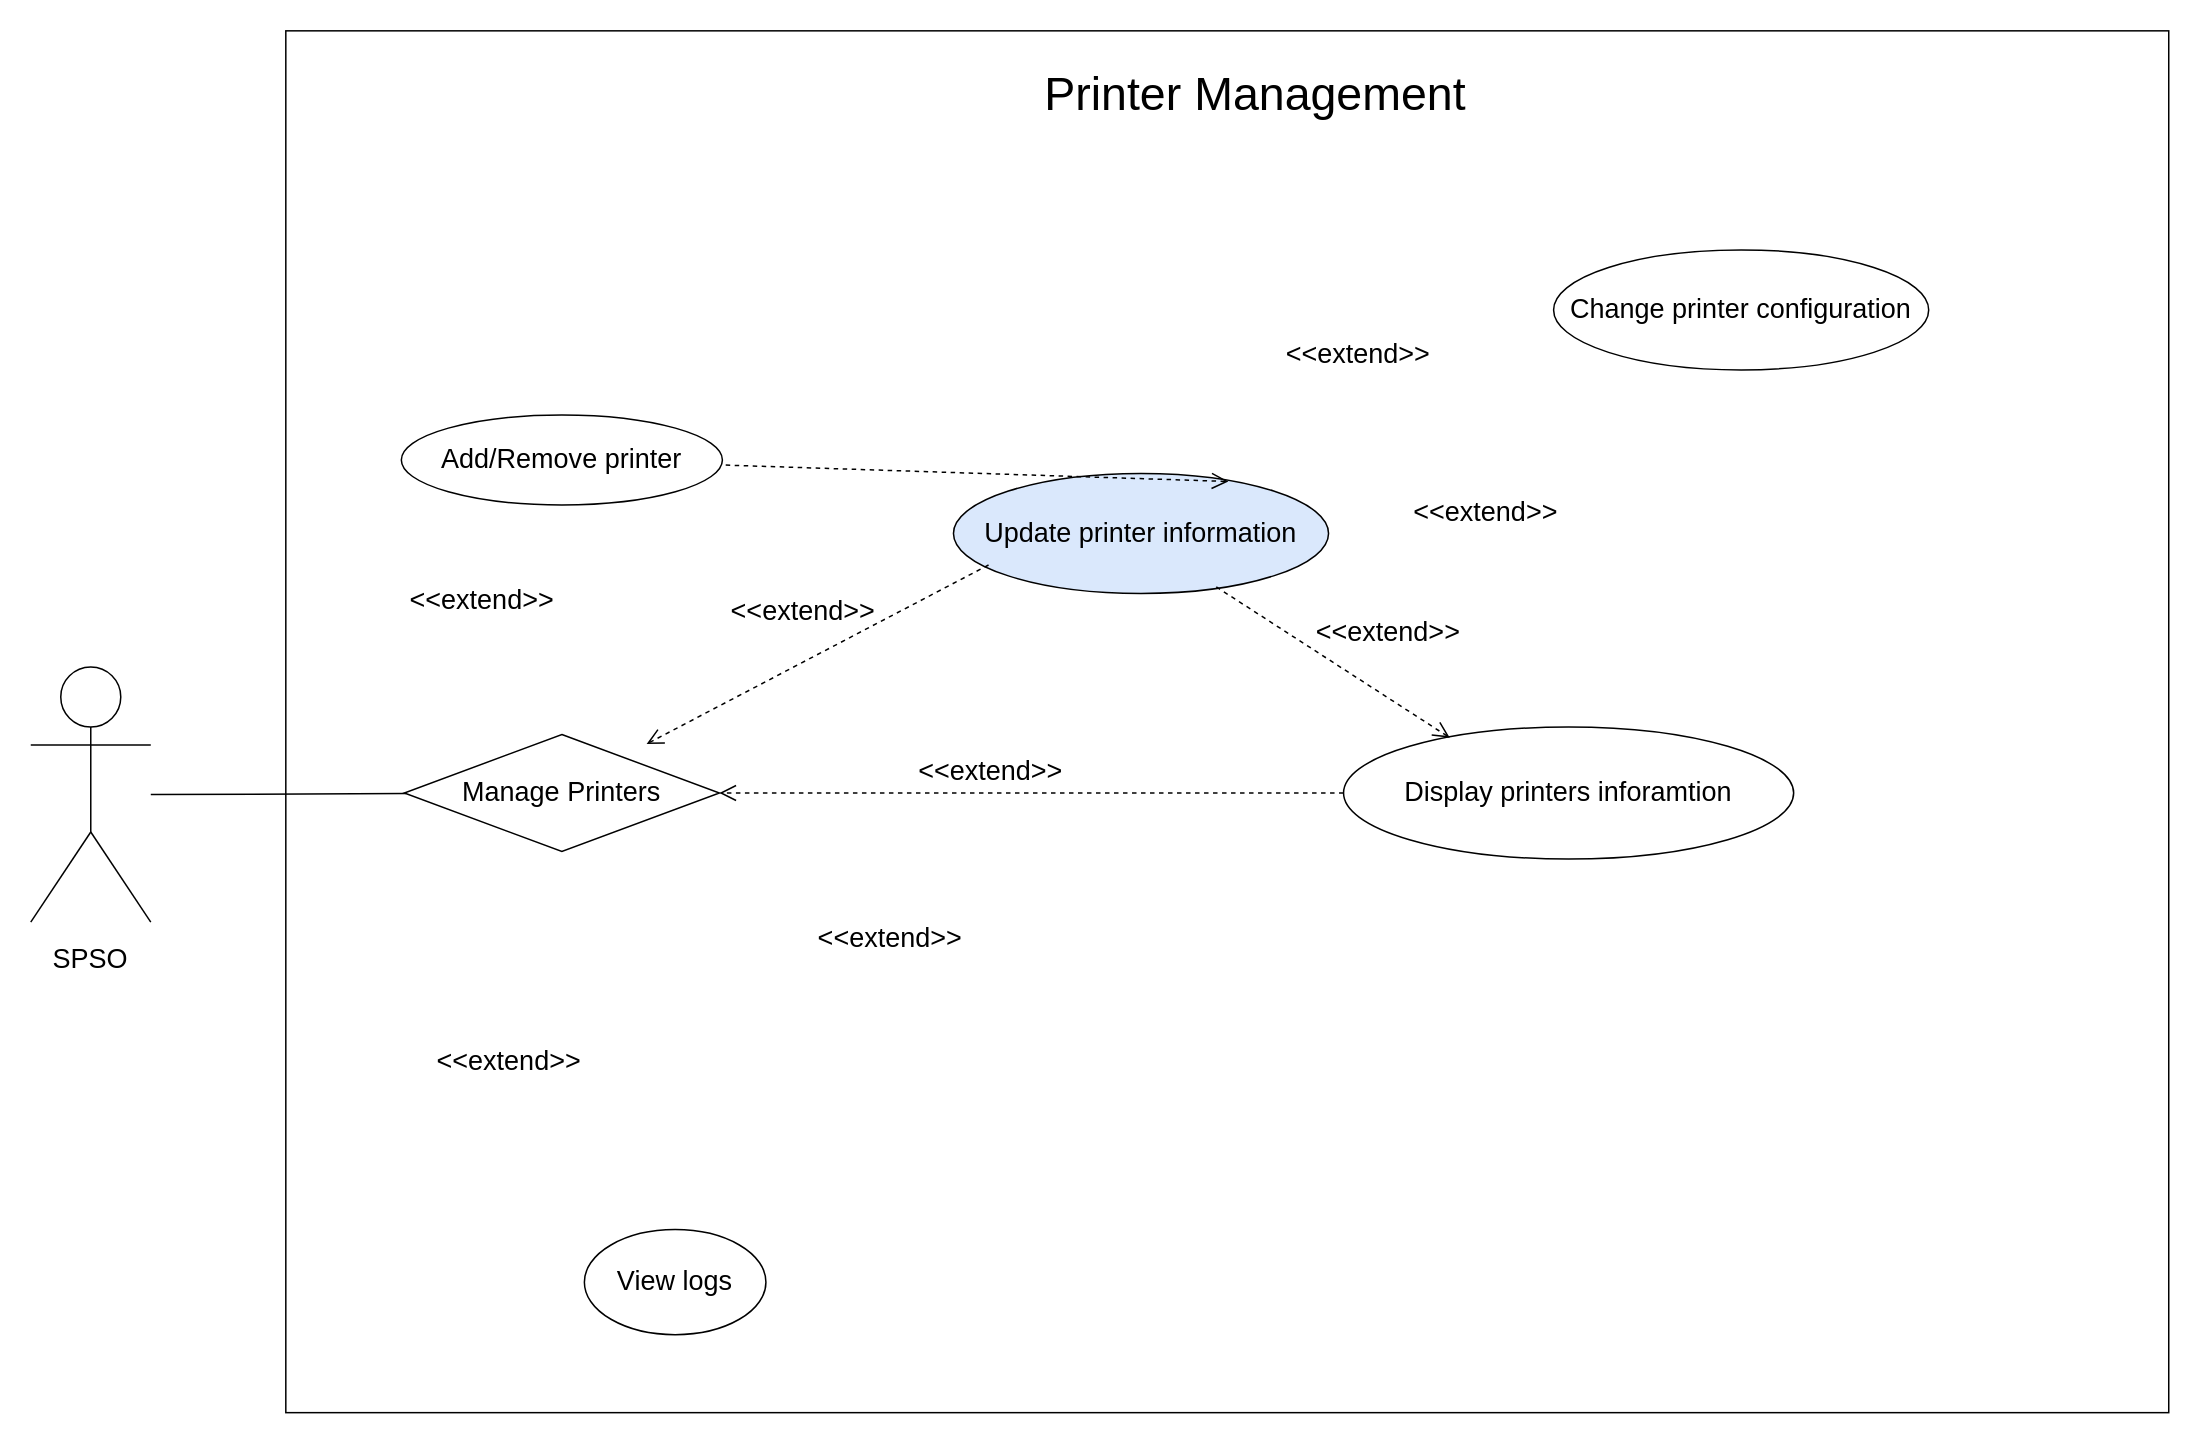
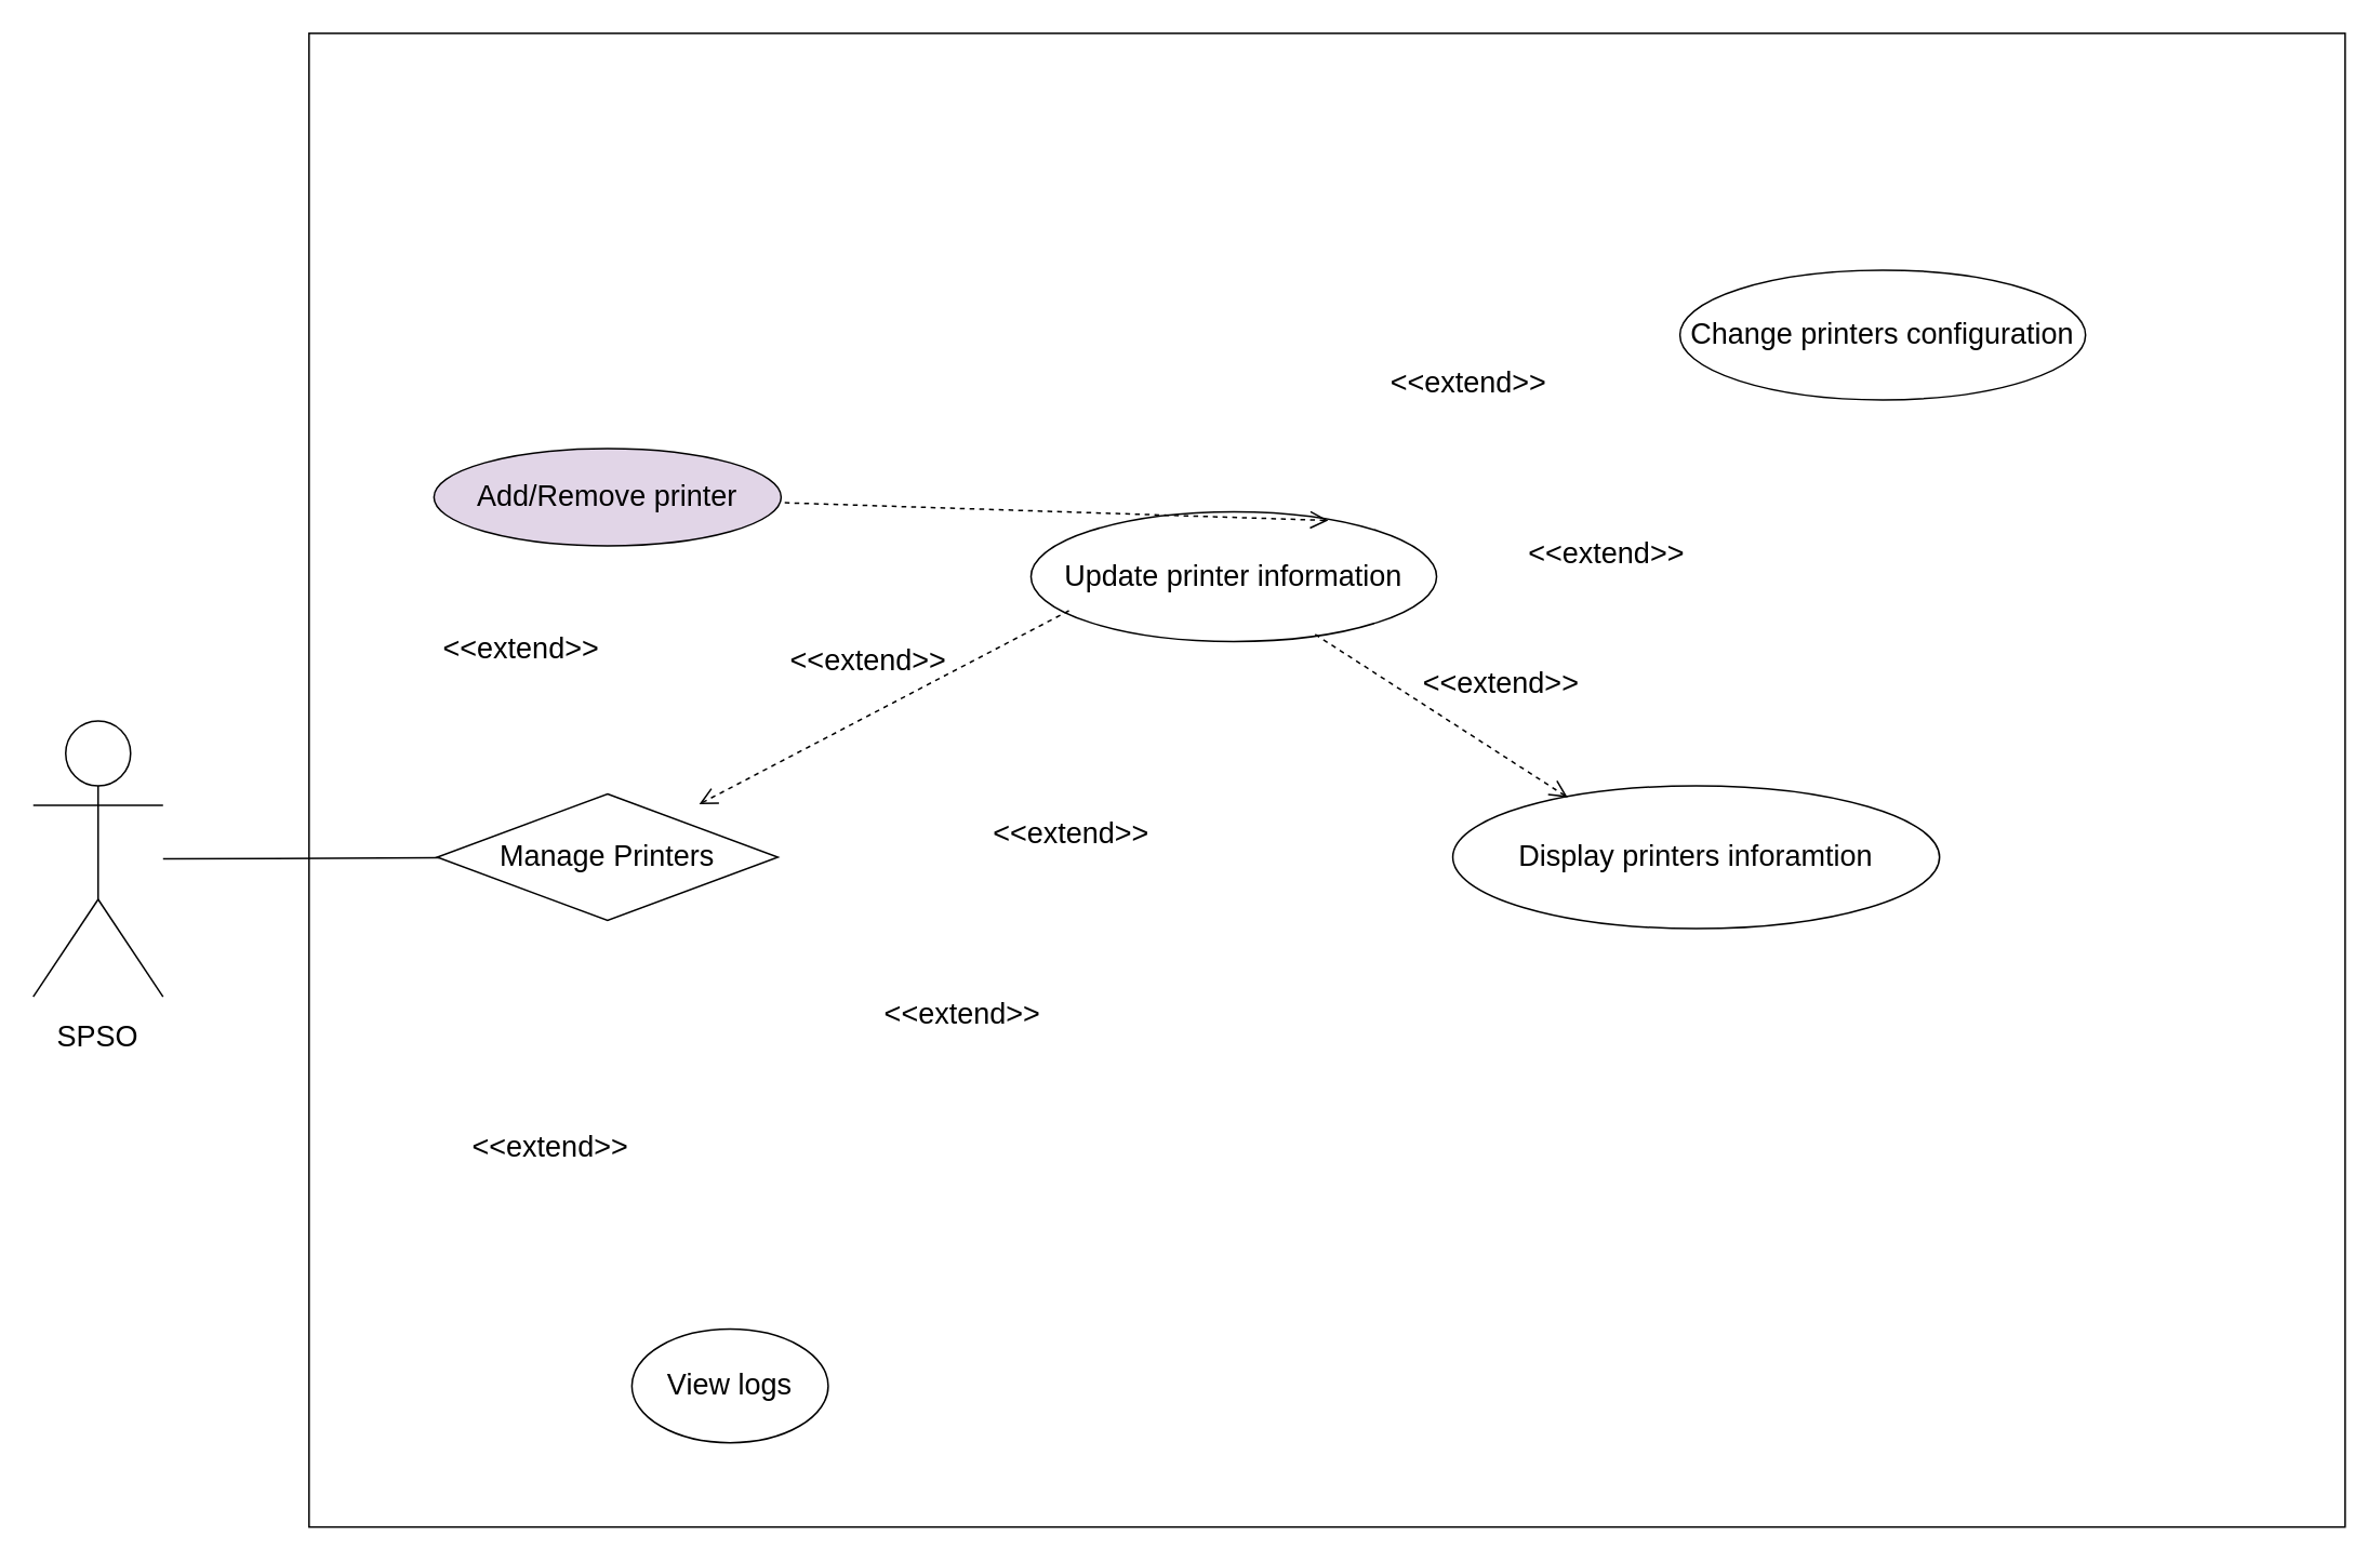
- <mxCell id="14" value="&lt;font style=&quot;font-size: 31px;&quot;&gt;Printer Management&lt;/font&gt;" style="text;strokeColor=none;fillColor=none;align=left;verticalAlign=middle;spacingLeft=4;spacingRight=4;overflow=hidden;points=[[0,0.5],[1,0.5]];portConstraint=eastwest;rotatable=0;whiteSpace=wrap;html=1;labelBackgroundColor=none;" vertex="1" parent="1"><mxGeometry x="690" y="37" width="320" height="50" as="geometry" /></mxCell>
- <mxCell id="22" value="&lt;font style=&quot;font-size: 18px;&quot;&gt;Change printer configuration&lt;/font&gt;" style="ellipse;whiteSpace=wrap;html=1;labelBackgroundColor=none;" vertex="1" parent="1"><mxGeometry x="1035" y="166" width="250" height="80" as="geometry" /></mxCell>
+ <mxCell id="22" value="&lt;font style=&quot;font-size: 18px;&quot;&gt;Change printers configuration&lt;/font&gt;" style="ellipse;whiteSpace=wrap;html=1;labelBackgroundColor=none;" vertex="1" parent="1"><mxGeometry x="1035" y="166" width="250" height="80" as="geometry" /></mxCell>
- <mxCell id="9" value="&lt;font style=&quot;font-size: 18px;&quot;&gt;Add/Remove printer&lt;/font&gt;" style="ellipse;whiteSpace=wrap;html=1;labelBackgroundColor=none;" vertex="1" parent="1"><mxGeometry x="267" y="276" width="214" height="60" as="geometry" /></mxCell>
+ <mxCell id="9" value="&lt;font style=&quot;font-size: 18px;&quot;&gt;Add/Remove printer&lt;/font&gt;" style="ellipse;whiteSpace=wrap;html=1;labelBackgroundColor=none;fillColor=#e1d5e7;" vertex="1" parent="1"><mxGeometry x="267" y="276" width="214" height="60" as="geometry" /></mxCell>
- <mxCell id="10" value="&lt;font style=&quot;font-size: 18px;&quot;&gt;Update printer information&lt;/font&gt;" style="ellipse;whiteSpace=wrap;html=1;labelBackgroundColor=none;fillColor=#dae8fc;" vertex="1" parent="1"><mxGeometry x="635" y="315" width="250" height="80" as="geometry" /></mxCell>
+ <mxCell id="10" value="&lt;font style=&quot;font-size: 18px;&quot;&gt;Update printer information&lt;/font&gt;" style="ellipse;whiteSpace=wrap;html=1;labelBackgroundColor=none;" vertex="1" parent="1"><mxGeometry x="635" y="315" width="250" height="80" as="geometry" /></mxCell>
- <mxCell id="15" value="" style="endArrow=open;html=1;rounded=0;exitX=0;exitY=0.5;exitDx=0;exitDy=0;dashed=1;endFill=0;endSize=9;labelBackgroundColor=none;fontColor=default;" edge="1" parent="1" source="11" target="12"><mxGeometry width="50" height="50" relative="1" as="geometry"><mxPoint x="710" y="531" as="sourcePoint" /><mxPoint x="480" y="489" as="targetPoint" /><Array as="points"><mxPoint x="620" y="528" /></Array></mxGeometry></mxCell>
